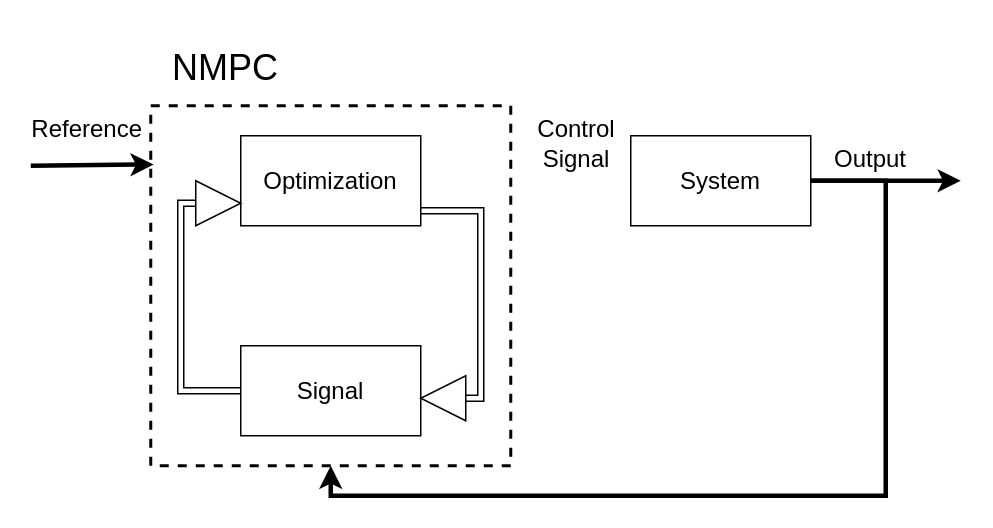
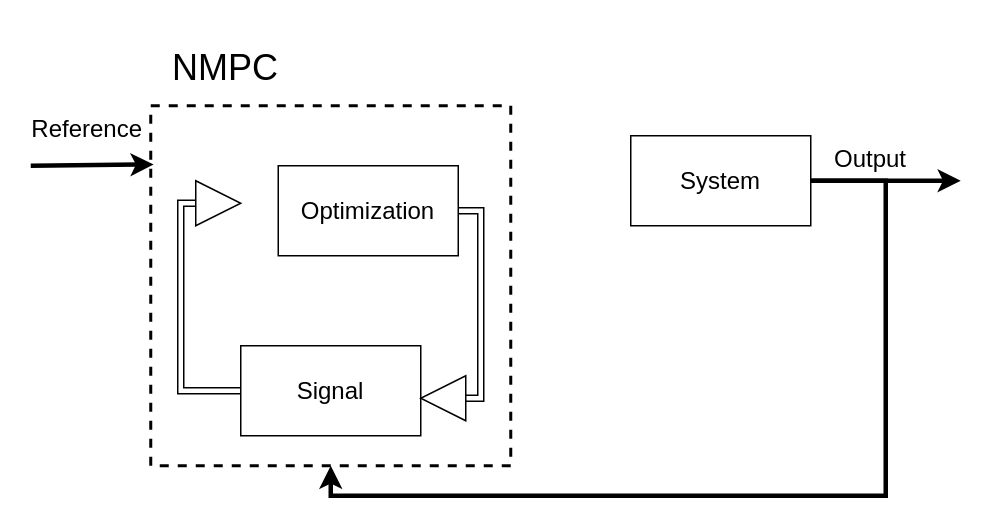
- <mxCell id="15" value="&lt;span style=&quot;font-size: 16px;&quot;&gt;Control&lt;/span&gt;&lt;div&gt;&lt;span style=&quot;font-size: 16px;&quot;&gt;Signal&lt;/span&gt;&lt;/div&gt;" style="text;html=1;align=center;verticalAlign=middle;whiteSpace=wrap;rounded=0;" vertex="1" parent="1"><mxGeometry x="354" y="80" width="60" height="30" as="geometry" /></mxCell>
- <mxCell id="4" value="&lt;font style=&quot;font-size: 16px;&quot;&gt;Optimization&lt;/font&gt;" style="rounded=0;whiteSpace=wrap;html=1;" vertex="1" parent="1"><mxGeometry x="160" y="90" width="120" height="60" as="geometry" /></mxCell>
+ <mxCell id="4" value="&lt;font style=&quot;font-size: 16px;&quot;&gt;Optimization&lt;/font&gt;" style="rounded=0;whiteSpace=wrap;html=1;" vertex="1" parent="1"><mxGeometry x="185" y="110" width="120" height="60" as="geometry" /></mxCell>
